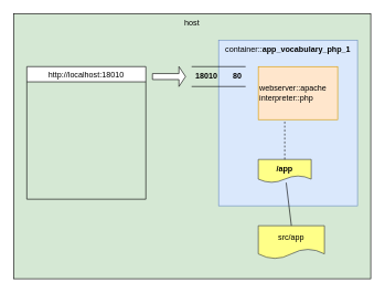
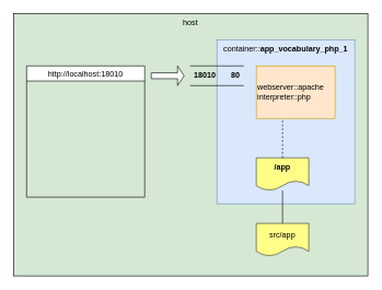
- <mxCell id="8" value="/app" style="shape=document;whiteSpace=wrap;html=1;boundedLbl=1;align=center;verticalAlign=top;fillColor=#ffff88;strokeColor=#36393d;fontStyle=1" parent="1" vertex="1"><mxGeometry x="390" y="240" width="80" height="35" as="geometry" /></mxCell>
+ <mxCell id="8" value="/app" style="shape=document;whiteSpace=wrap;html=1;boundedLbl=1;align=center;verticalAlign=top;fillColor=#ffff88;strokeColor=#36393d;fontStyle=1" parent="1" vertex="1"><mxGeometry x="390" y="240" width="80" height="50" as="geometry" /></mxCell>
- <mxCell id="7" value="src/app" style="shape=document;whiteSpace=wrap;html=1;boundedLbl=1;align=center;fillColor=#ffff88;strokeColor=#36393d;" parent="1" vertex="1"><mxGeometry x="390" y="340" width="100" height="50" as="geometry" /></mxCell>
+ <mxCell id="7" value="src/app" style="shape=document;whiteSpace=wrap;html=1;boundedLbl=1;align=center;fillColor=#ffff88;strokeColor=#36393d;" parent="1" vertex="1"><mxGeometry x="390" y="340" width="80" height="50" as="geometry" /></mxCell>
